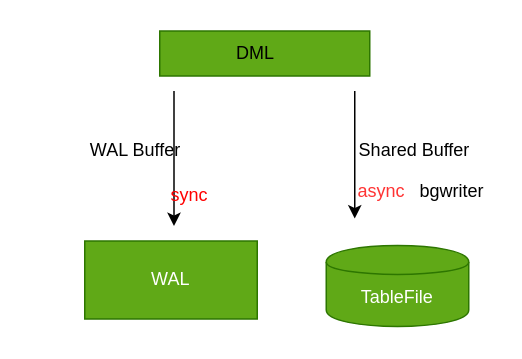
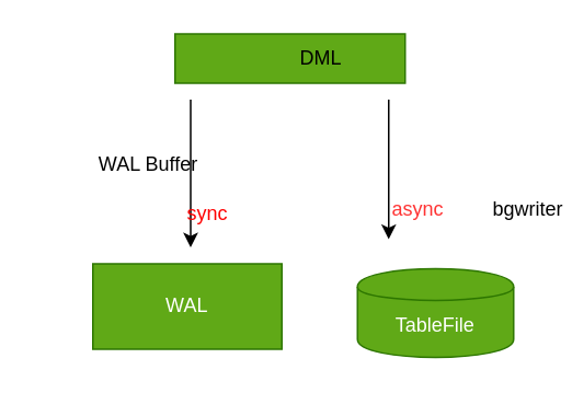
- <mxCell id="5" value="DML" style="text;html=1;strokeColor=none;fillColor=none;align=center;verticalAlign=middle;whiteSpace=wrap;rounded=0;" vertex="1" parent="1"><mxGeometry x="150" y="25" width="40" height="20" as="geometry" /></mxCell>
+ <mxCell id="5" value="DML" style="text;html=1;strokeColor=none;fillColor=none;align=center;verticalAlign=middle;whiteSpace=wrap;rounded=0;" vertex="1" parent="1"><mxGeometry x="175" y="25" width="40" height="20" as="geometry" /></mxCell>
- <mxCell id="9" value="Shared Buffer" style="text;html=1;strokeColor=none;fillColor=none;align=center;verticalAlign=middle;whiteSpace=wrap;rounded=0;" vertex="1" parent="1"><mxGeometry x="226" y="90" width="100" height="20" as="geometry" /></mxCell>
- <mxCell id="12" value="bgwriter" style="text;html=1;strokeColor=none;fillColor=none;align=center;verticalAlign=middle;whiteSpace=wrap;rounded=0;" vertex="1" parent="1"><mxGeometry x="281" y="117" width="40" height="20" as="geometry" /></mxCell>
+ <mxCell id="12" value="bgwriter" style="text;html=1;strokeColor=none;fillColor=none;align=center;verticalAlign=middle;whiteSpace=wrap;rounded=0;" vertex="1" parent="1"><mxGeometry x="301" y="117" width="40" height="20" as="geometry" /></mxCell>
